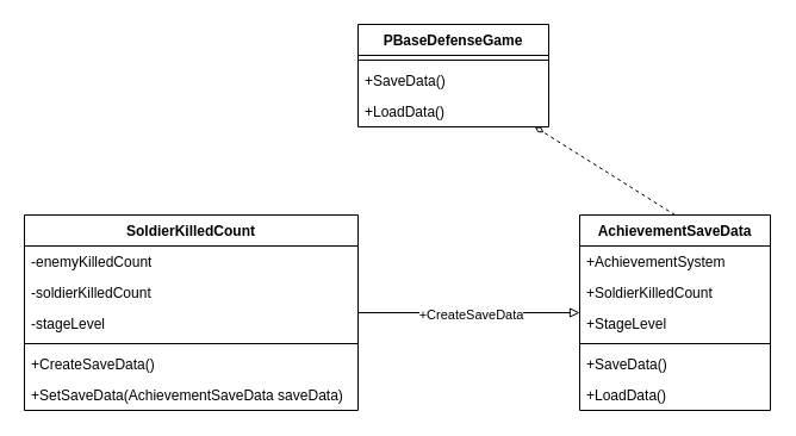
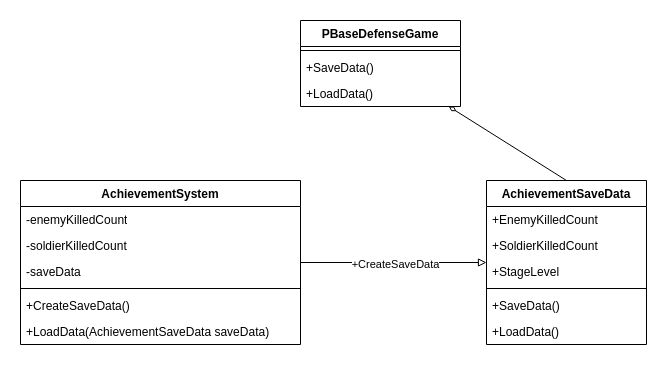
- <mxCell id="15" style="edgeStyle=none;rounded=0;orthogonalLoop=1;jettySize=auto;html=1;exitX=0.5;exitY=0;exitDx=0;exitDy=0;endArrow=diamondThin;endFill=0;dashed=1;" edge="1" parent="1" source="16" target="2"><mxGeometry relative="1" as="geometry" /></mxCell>
+ <mxCell id="15" style="edgeStyle=none;rounded=0;orthogonalLoop=1;jettySize=auto;html=1;exitX=0.5;exitY=0;exitDx=0;exitDy=0;endArrow=diamondThin;endFill=0;" edge="1" parent="1" source="16" target="2"><mxGeometry relative="1" as="geometry" /></mxCell>
- <mxCell id="8" value="SoldierKilledCount" style="swimlane;fontStyle=1;align=center;verticalAlign=top;childLayout=stackLayout;horizontal=1;startSize=26;horizontalStack=0;resizeParent=1;resizeParentMax=0;resizeLast=0;collapsible=1;marginBottom=0;whiteSpace=wrap;html=1;" vertex="1" parent="1"><mxGeometry x="20" y="180" width="280" height="164" as="geometry" /></mxCell>
+ <mxCell id="8" value="AchievementSystem" style="swimlane;fontStyle=1;align=center;verticalAlign=top;childLayout=stackLayout;horizontal=1;startSize=26;horizontalStack=0;resizeParent=1;resizeParentMax=0;resizeLast=0;collapsible=1;marginBottom=0;whiteSpace=wrap;html=1;" vertex="1" parent="1"><mxGeometry x="20" y="180" width="280" height="164" as="geometry" /></mxCell>
- <mxCell id="17" value="+AchievementSystem" style="text;strokeColor=none;fillColor=none;align=left;verticalAlign=top;spacingLeft=4;spacingRight=4;overflow=hidden;rotatable=0;points=[[0,0.5],[1,0.5]];portConstraint=eastwest;whiteSpace=wrap;html=1;" vertex="1" parent="16"><mxGeometry y="26" width="160" height="26" as="geometry" /></mxCell>
+ <mxCell id="17" value="+EnemyKilledCount" style="text;strokeColor=none;fillColor=none;align=left;verticalAlign=top;spacingLeft=4;spacingRight=4;overflow=hidden;rotatable=0;points=[[0,0.5],[1,0.5]];portConstraint=eastwest;whiteSpace=wrap;html=1;" vertex="1" parent="16"><mxGeometry y="26" width="160" height="26" as="geometry" /></mxCell>
- <mxCell id="11" value="-stageLevel" style="text;strokeColor=none;fillColor=none;align=left;verticalAlign=top;spacingLeft=4;spacingRight=4;overflow=hidden;rotatable=0;points=[[0,0.5],[1,0.5]];portConstraint=eastwest;whiteSpace=wrap;html=1;" vertex="1" parent="8"><mxGeometry y="78" width="280" height="26" as="geometry" /></mxCell>
+ <mxCell id="11" value="-saveData" style="text;strokeColor=none;fillColor=none;align=left;verticalAlign=top;spacingLeft=4;spacingRight=4;overflow=hidden;rotatable=0;points=[[0,0.5],[1,0.5]];portConstraint=eastwest;whiteSpace=wrap;html=1;" vertex="1" parent="8"><mxGeometry y="78" width="280" height="26" as="geometry" /></mxCell>
- <mxCell id="14" value="+SetSaveData(AchievementSaveData saveData)" style="text;strokeColor=none;fillColor=none;align=left;verticalAlign=top;spacingLeft=4;spacingRight=4;overflow=hidden;rotatable=0;points=[[0,0.5],[1,0.5]];portConstraint=eastwest;whiteSpace=wrap;html=1;" vertex="1" parent="8"><mxGeometry y="138" width="280" height="26" as="geometry" /></mxCell>
+ <mxCell id="14" value="+LoadData(AchievementSaveData saveData)" style="text;strokeColor=none;fillColor=none;align=left;verticalAlign=top;spacingLeft=4;spacingRight=4;overflow=hidden;rotatable=0;points=[[0,0.5],[1,0.5]];portConstraint=eastwest;whiteSpace=wrap;html=1;" vertex="1" parent="8"><mxGeometry y="138" width="280" height="26" as="geometry" /></mxCell>
